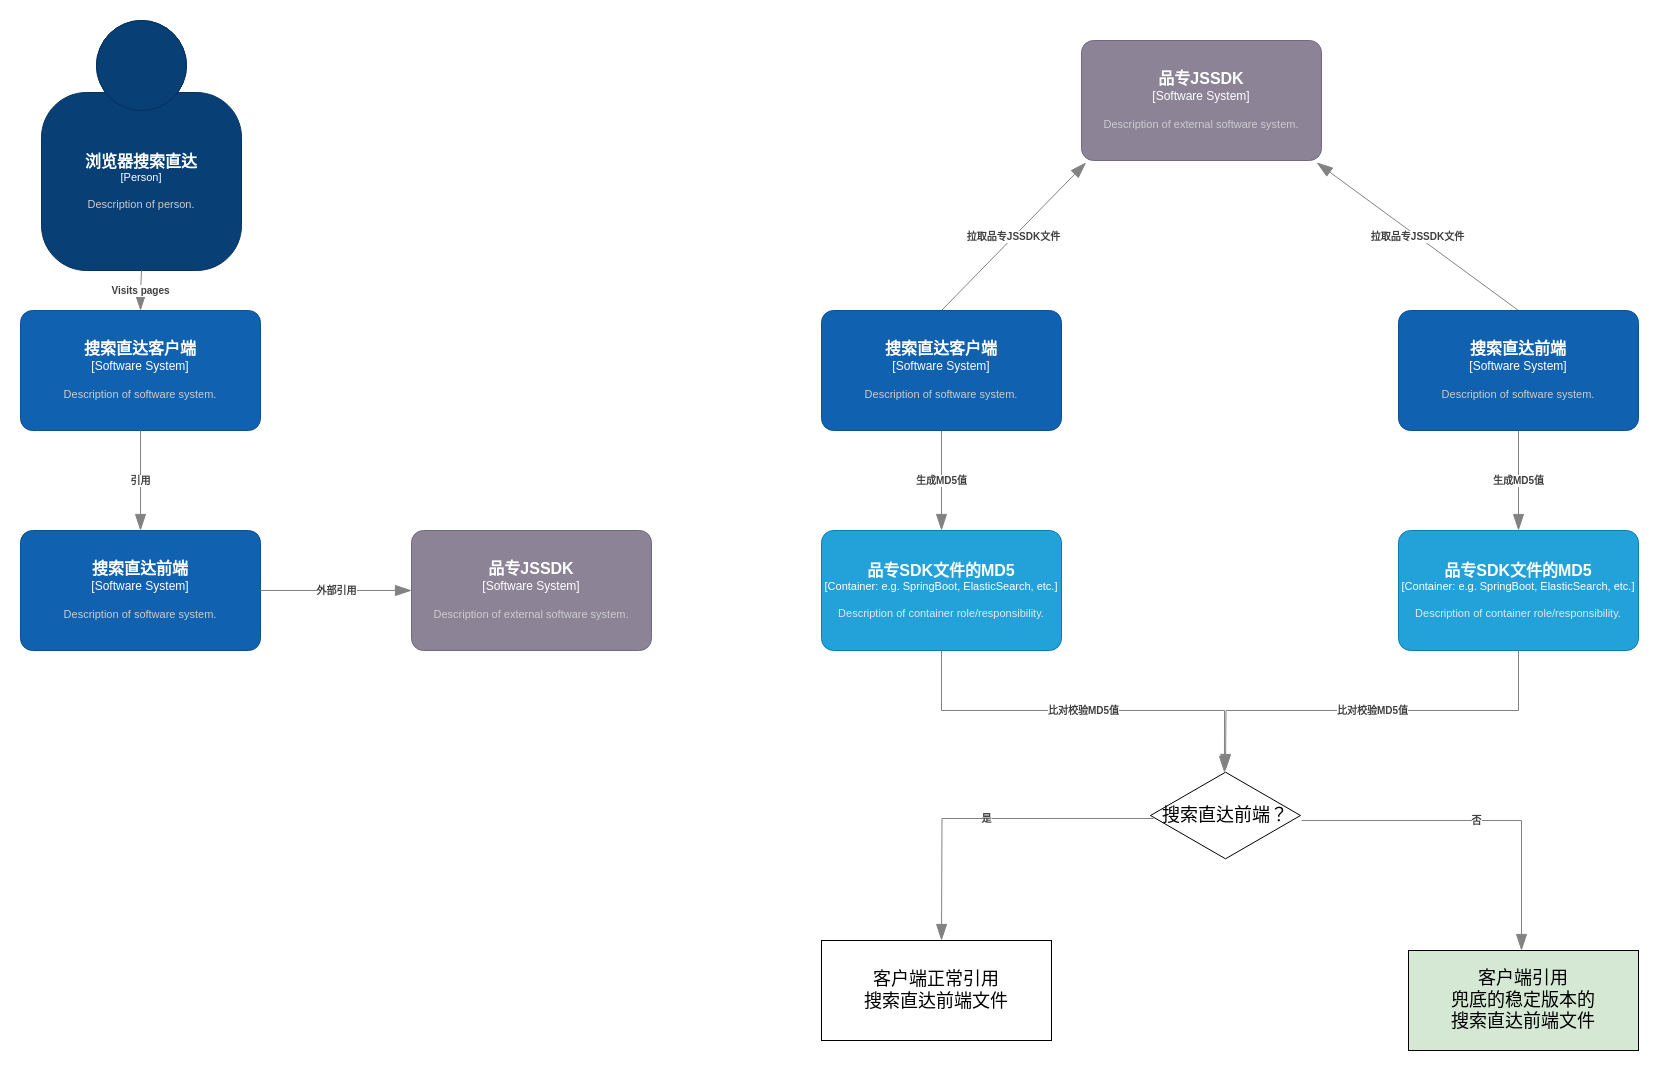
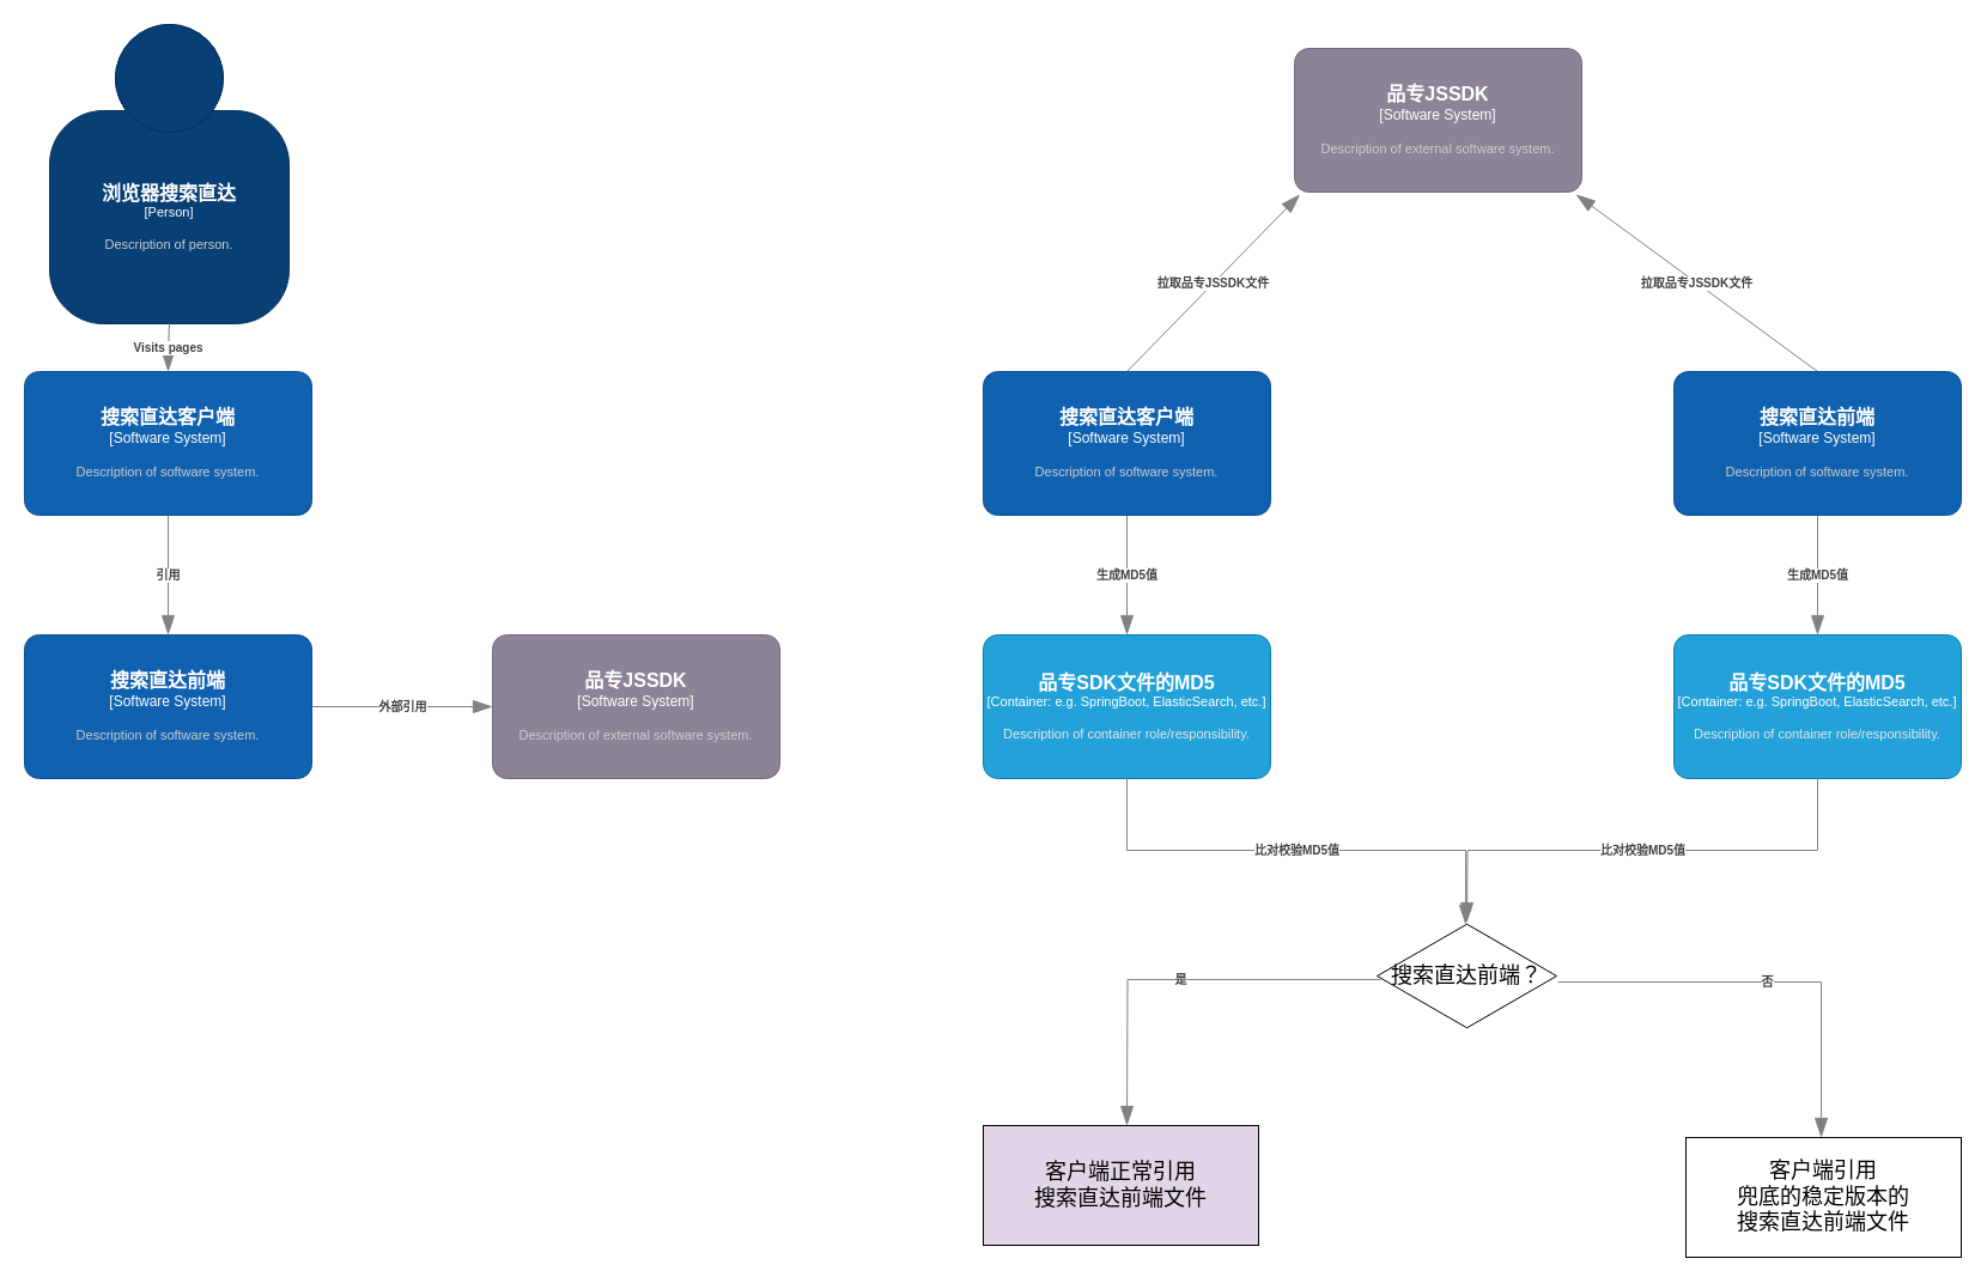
- <mxCell id="13" value="&lt;font style=&quot;font-size: 18px;&quot;&gt;客户端正常引用&lt;br&gt;搜索直达前端文件&lt;/font&gt;" style="rounded=0;whiteSpace=wrap;html=1;" vertex="1" parent="1"><mxGeometry x="821" y="940" width="230" height="100" as="geometry" /></mxCell>
+ <mxCell id="13" value="&lt;font style=&quot;font-size: 18px;&quot;&gt;客户端正常引用&lt;br&gt;搜索直达前端文件&lt;/font&gt;" style="rounded=0;whiteSpace=wrap;html=1;fillColor=#e1d5e7;" vertex="1" parent="1"><mxGeometry x="821" y="940" width="230" height="100" as="geometry" /></mxCell>
- <mxCell id="24" value="&lt;font style=&quot;font-size: 18px;&quot;&gt;客户端引用&lt;br style=&quot;border-color: var(--border-color);&quot;&gt;兜底的稳定版本的&lt;br style=&quot;border-color: var(--border-color);&quot;&gt;搜索直达前端文件&lt;/font&gt;" style="rounded=0;whiteSpace=wrap;html=1;fillColor=#d5e8d4;" vertex="1" parent="1"><mxGeometry x="1408" y="950" width="230" height="100" as="geometry" /></mxCell>
+ <mxCell id="24" value="&lt;font style=&quot;font-size: 18px;&quot;&gt;客户端引用&lt;br style=&quot;border-color: var(--border-color);&quot;&gt;兜底的稳定版本的&lt;br style=&quot;border-color: var(--border-color);&quot;&gt;搜索直达前端文件&lt;/font&gt;" style="rounded=0;whiteSpace=wrap;html=1;" vertex="1" parent="1"><mxGeometry x="1408" y="950" width="230" height="100" as="geometry" /></mxCell>
